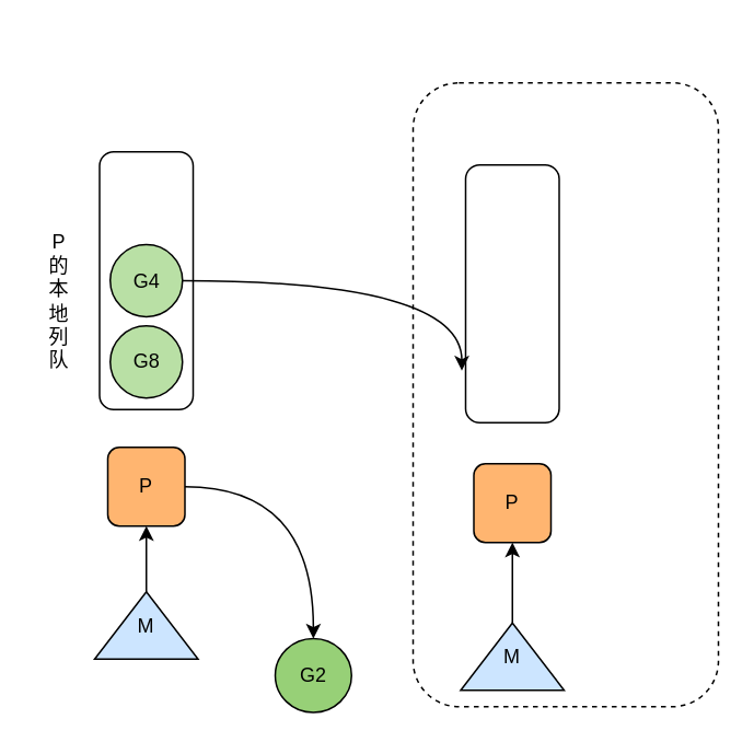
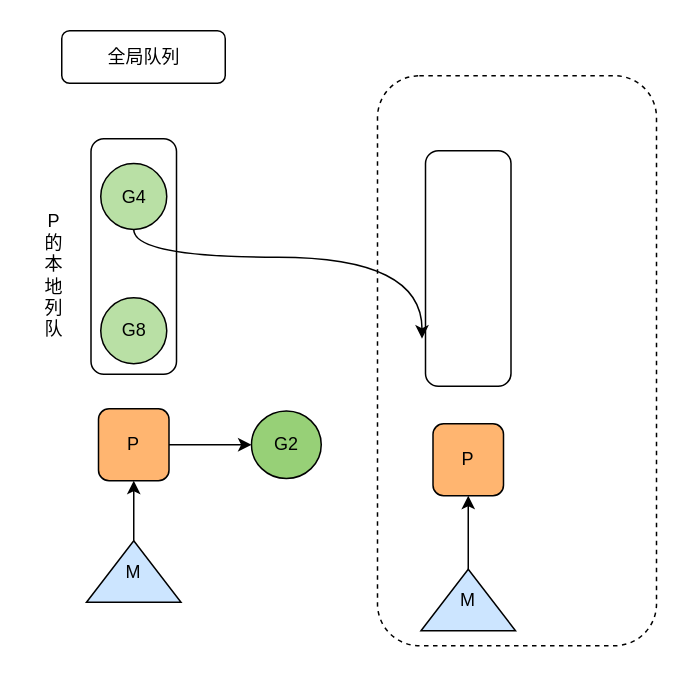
+ <mxCell id="2" value="全局队列" style="rounded=1;whiteSpace=wrap;html=1;" vertex="1" parent="1"><mxGeometry x="40.5" y="20" width="109" height="35" as="geometry" /></mxCell>
- <mxCell id="4" value="G4" style="ellipse;whiteSpace=wrap;html=1;aspect=fixed;fillColor=#B9E0A5;" vertex="1" parent="1"><mxGeometry x="66.5" y="148.5" width="44" height="44" as="geometry" /></mxCell>
+ <mxCell id="4" value="G4" style="ellipse;whiteSpace=wrap;html=1;aspect=fixed;fillColor=#B9E0A5;" vertex="1" parent="1"><mxGeometry x="66.5" y="108.5" width="44" height="44" as="geometry" /></mxCell>
- <mxCell id="16" value="G2" style="ellipse;whiteSpace=wrap;html=1;fillColor=#97D077;rounded=1;" vertex="1" parent="1"><mxGeometry x="167" y="388.5" width="46.5" height="45" as="geometry" /></mxCell>
+ <mxCell id="16" value="G2" style="ellipse;whiteSpace=wrap;html=1;fillColor=#97D077;rounded=1;" vertex="1" parent="1"><mxGeometry x="167" y="273.5" width="46.5" height="45" as="geometry" /></mxCell>
